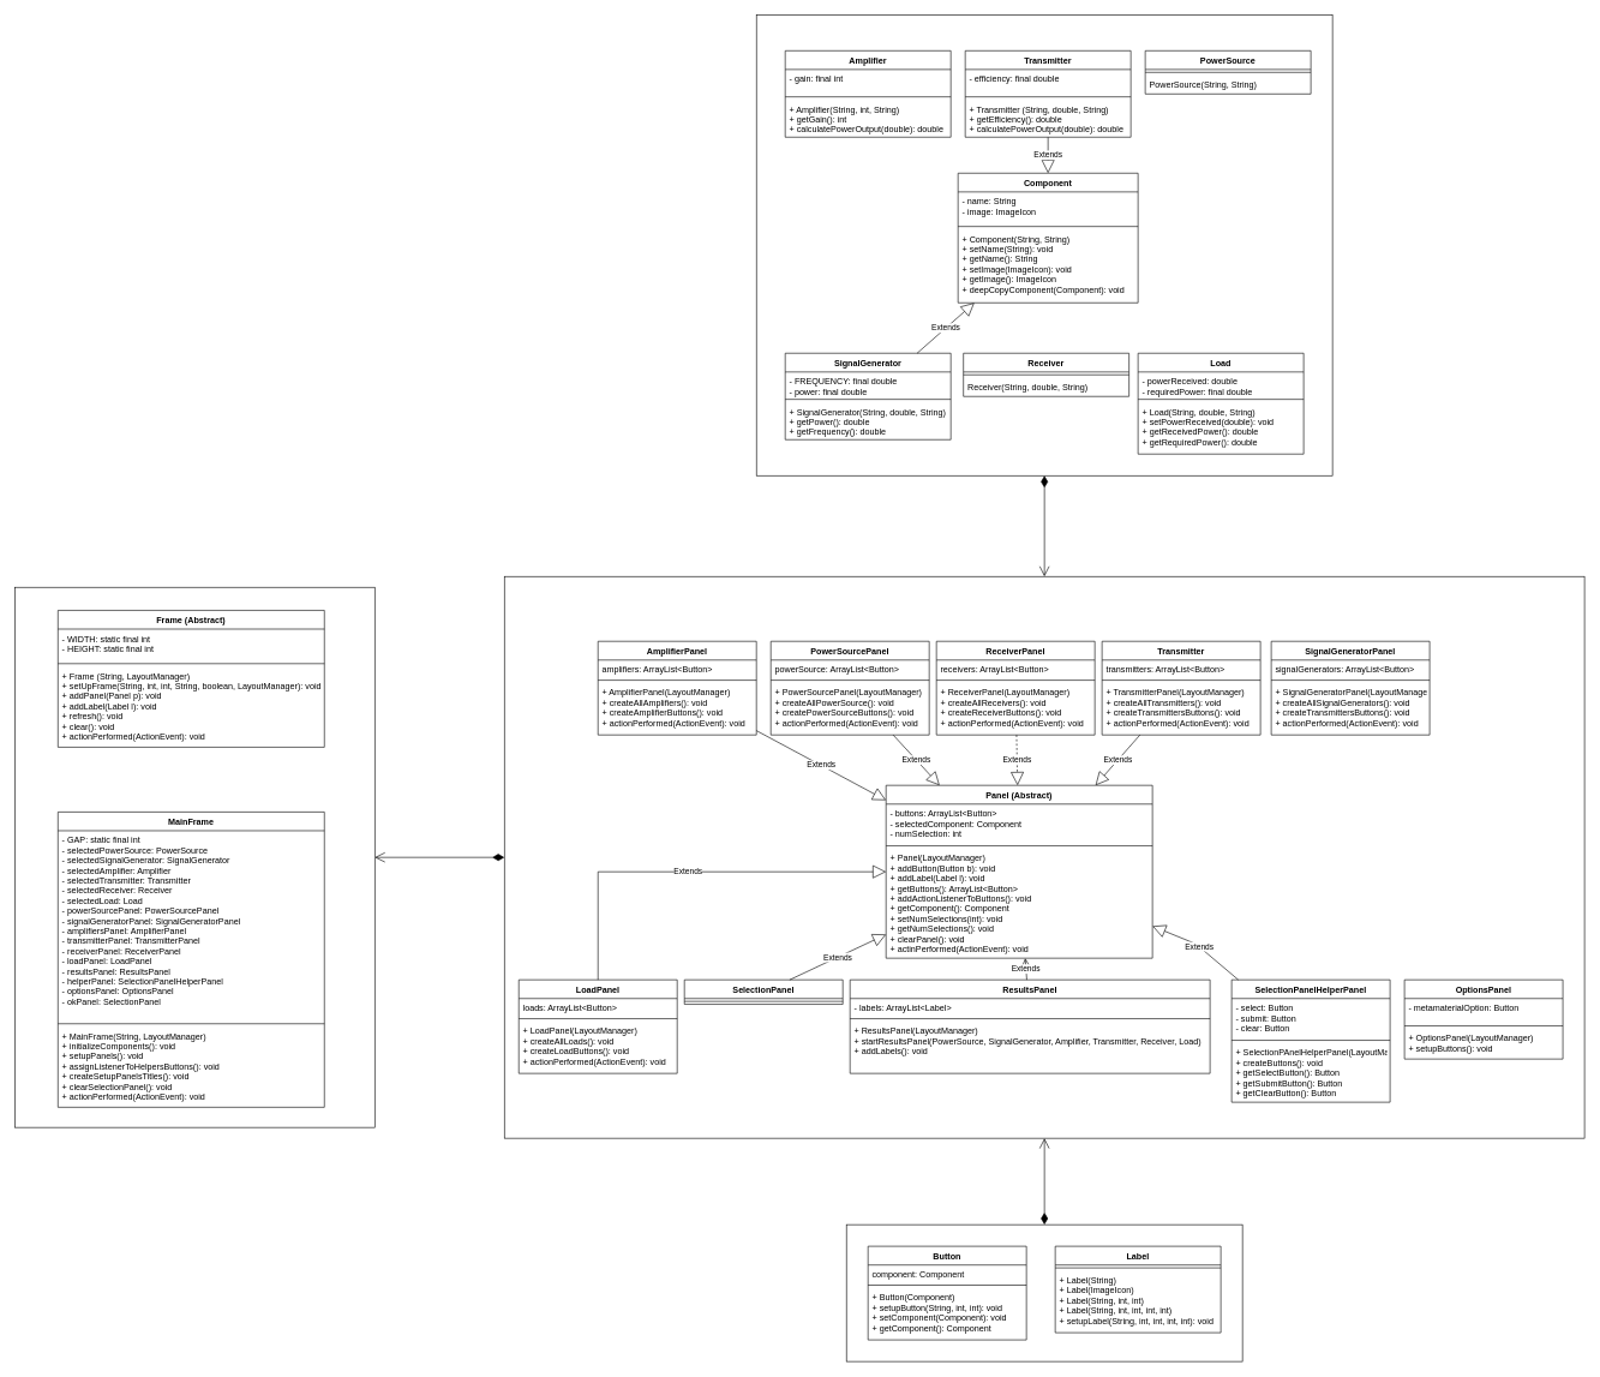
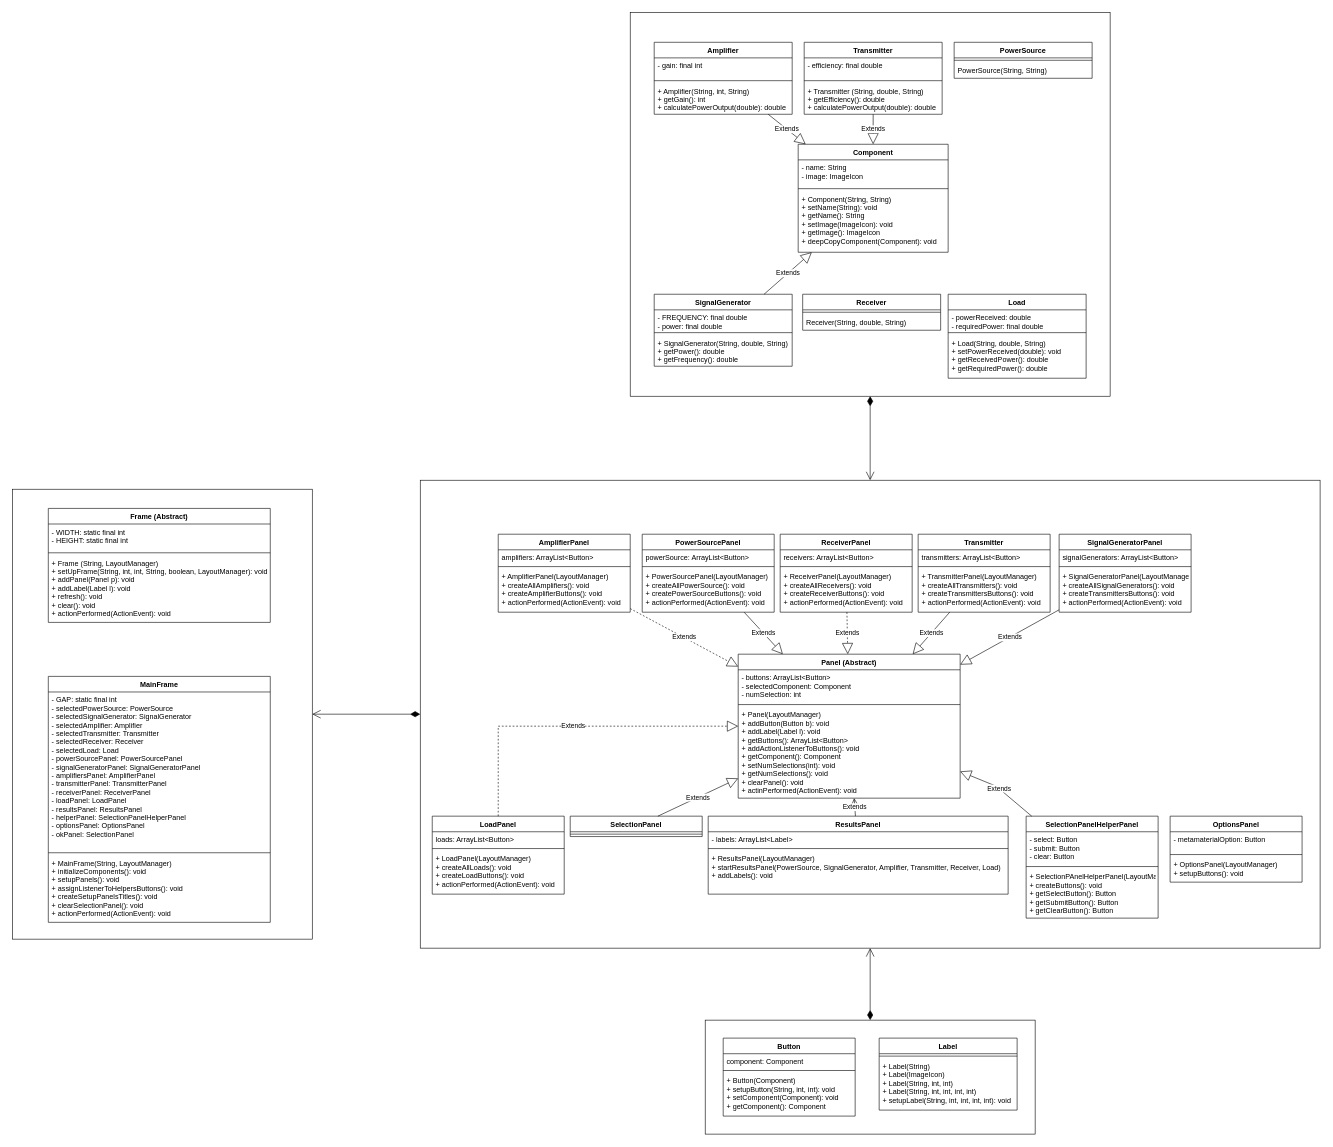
+ <mxCell id="90" value="Extends" style="endArrow=block;endSize=16;endFill=0;html=1;rounded=0;" edge="1" parent="1" source="68" target="64"><mxGeometry width="160" relative="1" as="geometry"><mxPoint x="1460" y="430" as="sourcePoint" /><mxPoint x="1620" y="430" as="targetPoint" /></mxGeometry></mxCell>
- <mxCell id="53" value="Extends" style="endArrow=block;endSize=16;endFill=0;html=1;rounded=0;" edge="1" parent="1" source="7" target="3"><mxGeometry width="160" relative="1" as="geometry"><mxPoint x="689.997" y="1320" as="sourcePoint" /><mxPoint x="770" y="1320" as="targetPoint" /></mxGeometry></mxCell>
+ <mxCell id="53" value="Extends" style="endArrow=block;endSize=16;endFill=0;html=1;rounded=0;dashed=1;" edge="1" parent="1" source="7" target="3"><mxGeometry width="160" relative="1" as="geometry"><mxPoint x="689.997" y="1320" as="sourcePoint" /><mxPoint x="770" y="1320" as="targetPoint" /></mxGeometry></mxCell>
+ <mxCell id="45" value="Extends" style="endArrow=block;endSize=16;endFill=0;html=1;rounded=0;" edge="1" parent="1" source="23" target="3"><mxGeometry width="160" relative="1" as="geometry"><mxPoint x="649.997" y="1280" as="sourcePoint" /><mxPoint x="730" y="1280" as="targetPoint" /></mxGeometry></mxCell>
- <mxCell id="49" value="Extends" style="endArrow=block;endSize=16;endFill=0;html=1;rounded=0;" edge="1" parent="1" source="27" target="3"><mxGeometry width="160" relative="1" as="geometry"><mxPoint x="699.997" y="1330" as="sourcePoint" /><mxPoint x="780" y="1330" as="targetPoint" /><Array as="points"><mxPoint x="830" y="1210" /></Array></mxGeometry></mxCell>
+ <mxCell id="49" value="Extends" style="endArrow=block;endSize=16;endFill=0;html=1;rounded=0;dashed=1;" edge="1" parent="1" source="27" target="3"><mxGeometry width="160" relative="1" as="geometry"><mxPoint x="699.997" y="1330" as="sourcePoint" /><mxPoint x="780" y="1330" as="targetPoint" /><Array as="points"><mxPoint x="830" y="1210" /></Array></mxGeometry></mxCell>
